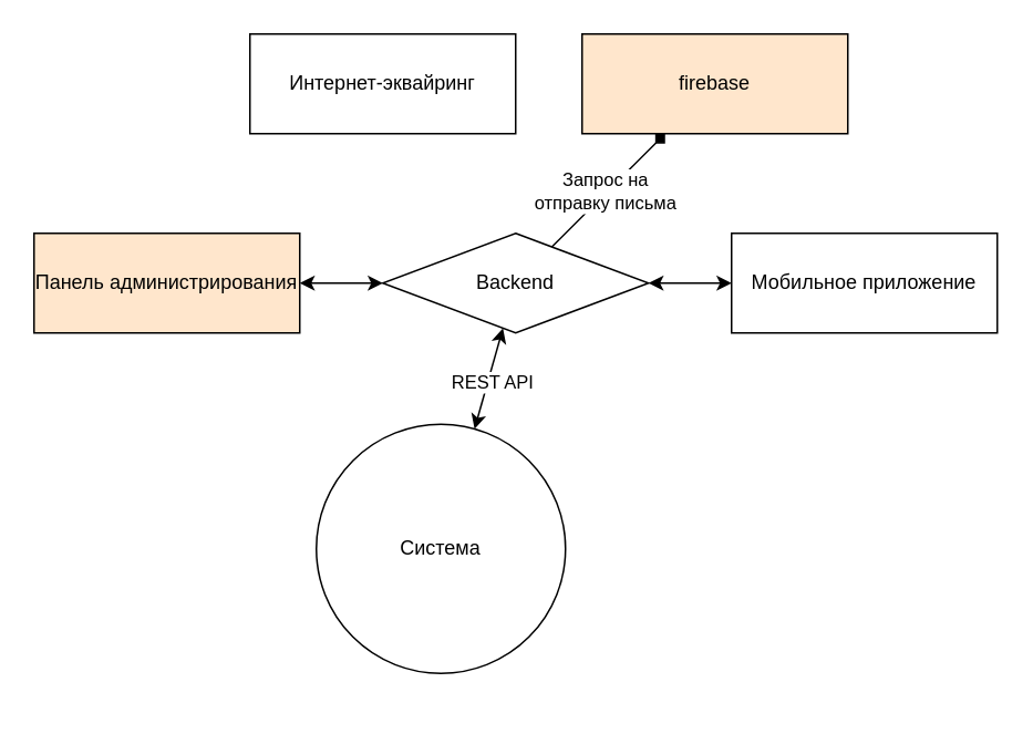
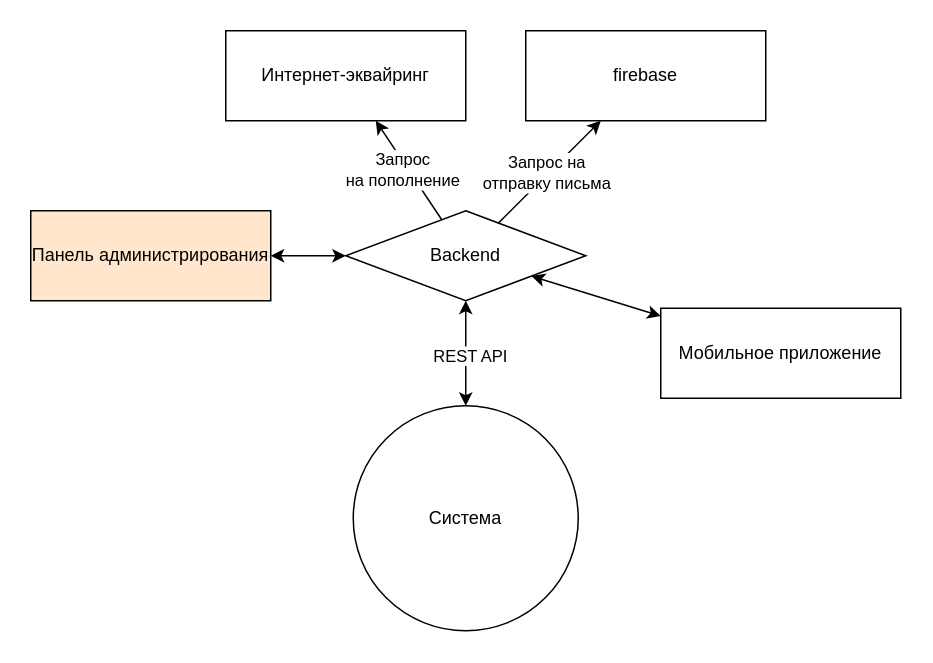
- <mxCell id="13" value="firebase" style="rounded=0;whiteSpace=wrap;html=1;fillColor=#ffe6cc;" vertex="1" parent="1"><mxGeometry x="350" y="20" width="160" height="60" as="geometry" /></mxCell>
+ <mxCell id="13" value="firebase" style="rounded=0;whiteSpace=wrap;html=1;" vertex="1" parent="1"><mxGeometry x="350" y="20" width="160" height="60" as="geometry" /></mxCell>
- <mxCell id="14" value="" style="endArrow=diamond;html=1;rounded=0;startArrow=none;startFill=0;" edge="1" parent="1" source="4" target="13"><mxGeometry width="50" height="50" relative="1" as="geometry"><mxPoint x="296" y="150" as="sourcePoint" /><mxPoint x="264" y="110" as="targetPoint" /></mxGeometry></mxCell>
+ <mxCell id="14" value="" style="endArrow=classic;html=1;rounded=0;startArrow=none;startFill=0;" edge="1" parent="1" source="4" target="13"><mxGeometry width="50" height="50" relative="1" as="geometry"><mxPoint x="296" y="150" as="sourcePoint" /><mxPoint x="264" y="110" as="targetPoint" /></mxGeometry></mxCell>
+ <mxCell id="11" value="" style="endArrow=classic;html=1;rounded=0;startArrow=none;startFill=0;" parent="1" source="4" target="10" edge="1"><mxGeometry width="50" height="50" relative="1" as="geometry"><mxPoint x="400" y="180" as="sourcePoint" /><mxPoint x="460" y="180" as="targetPoint" /></mxGeometry></mxCell>
+ <mxCell id="12" value="Запрос &lt;br&gt;на пополнение" style="edgeLabel;html=1;align=center;verticalAlign=middle;resizable=0;points=[];" vertex="1" connectable="0" parent="11"><mxGeometry x="0.179" y="1" relative="1" as="geometry"><mxPoint y="5" as="offset" /></mxGeometry></mxCell>
- <mxCell id="5" value="Мобильное приложение" style="rounded=0;whiteSpace=wrap;html=1;" parent="1" vertex="1"><mxGeometry x="440" y="140" width="160" height="60" as="geometry" /></mxCell>
+ <mxCell id="5" value="Мобильное приложение" style="rounded=0;whiteSpace=wrap;html=1;" parent="1" vertex="1"><mxGeometry x="440" y="205" width="160" height="60" as="geometry" /></mxCell>
- <mxCell id="2" value="Система" style="ellipse;whiteSpace=wrap;html=1;" parent="1" vertex="1"><mxGeometry x="190" y="255" width="150" height="150" as="geometry" /></mxCell>
+ <mxCell id="2" value="Система" style="ellipse;whiteSpace=wrap;html=1;" parent="1" vertex="1"><mxGeometry x="235" y="270" width="150" height="150" as="geometry" /></mxCell>
